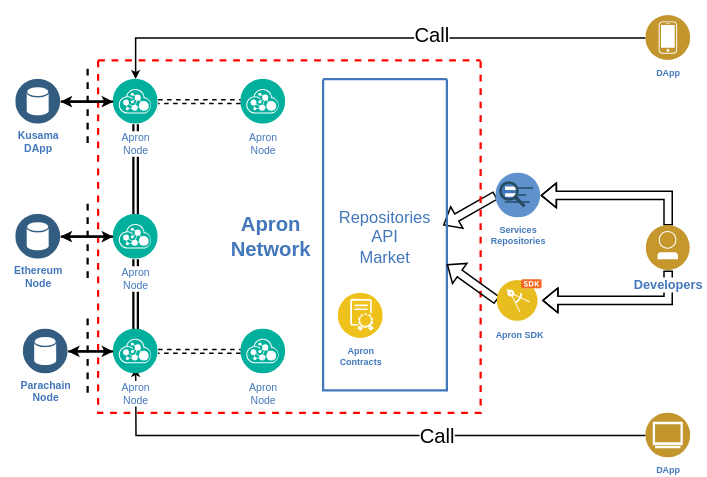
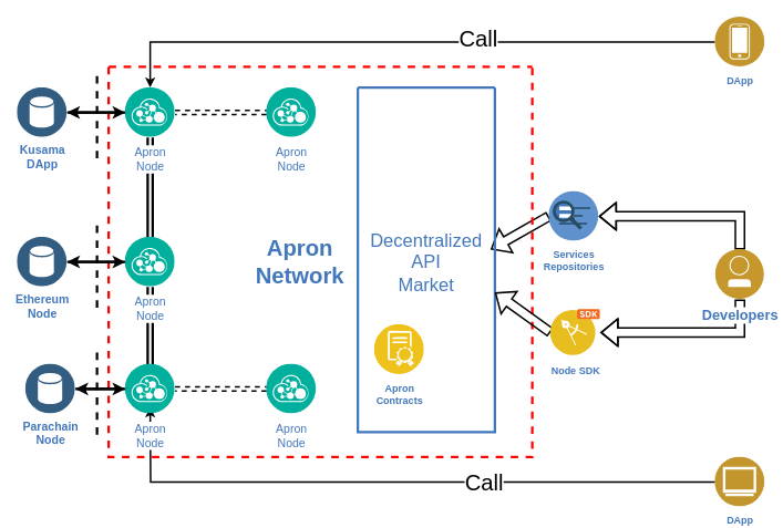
- <mxCell id="16" value="&lt;p style=&quot;font-size: 22px&quot;&gt;&lt;span style=&quot;font-weight: normal&quot;&gt;&lt;font style=&quot;font-size: 22px&quot;&gt;Repositories&lt;br&gt;&lt;/font&gt;&lt;font style=&quot;font-size: 22px&quot;&gt;API&lt;br&gt;&lt;/font&gt;&lt;font style=&quot;font-size: 22px&quot;&gt;Market&lt;/font&gt;&lt;/span&gt;&lt;/p&gt;" style="text;html=1;align=center;verticalAlign=middle;fontColor=#4277BB;shadow=0;dashed=0;strokeColor=none;fillColor=none;labelBackgroundColor=none;fontStyle=1;fontSize=27;spacingLeft=0;aspect=fixed;" parent="14" vertex="1"><mxGeometry x="-1.25" y="167.5" width="166.25" height="87.5" as="geometry" /></mxCell>
+ <mxCell id="16" value="&lt;p style=&quot;font-size: 22px&quot;&gt;&lt;span style=&quot;font-weight: normal&quot;&gt;&lt;font style=&quot;font-size: 22px&quot;&gt;Decentralized&lt;br&gt;&lt;/font&gt;&lt;font style=&quot;font-size: 22px&quot;&gt;API&lt;br&gt;&lt;/font&gt;&lt;font style=&quot;font-size: 22px&quot;&gt;Market&lt;/font&gt;&lt;/span&gt;&lt;/p&gt;" style="text;html=1;align=center;verticalAlign=middle;fontColor=#4277BB;shadow=0;dashed=0;strokeColor=none;fillColor=none;labelBackgroundColor=none;fontStyle=1;fontSize=27;spacingLeft=0;aspect=fixed;" parent="14" vertex="1"><mxGeometry x="-1.25" y="167.5" width="166.25" height="87.5" as="geometry" /></mxCell>
- <mxCell id="18" value="&lt;b&gt;Apron SDK&lt;/b&gt;" style="aspect=fixed;perimeter=ellipsePerimeter;html=1;align=center;shadow=0;dashed=0;fontColor=#4277BB;labelBackgroundColor=#ffffff;fontSize=12;spacingTop=3;image;image=img/lib/ibm/blockchain/client_application.svg;" parent="1" vertex="1"><mxGeometry x="662" y="370" width="60" height="60" as="geometry" /></mxCell>
+ <mxCell id="18" value="&lt;b&gt;Node SDK&lt;/b&gt;" style="aspect=fixed;perimeter=ellipsePerimeter;html=1;align=center;shadow=0;dashed=0;fontColor=#4277BB;labelBackgroundColor=#ffffff;fontSize=12;spacingTop=3;image;image=img/lib/ibm/blockchain/client_application.svg;" parent="1" vertex="1"><mxGeometry x="662" y="370" width="60" height="60" as="geometry" /></mxCell>
